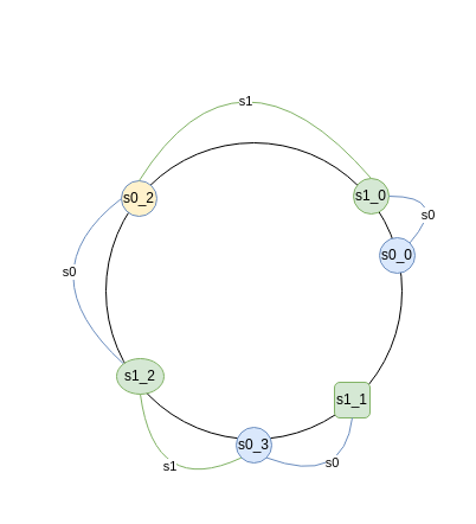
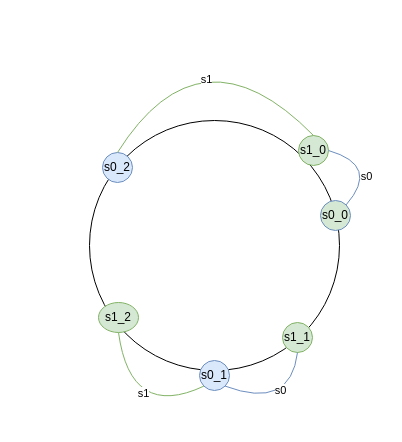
- <mxCell id="6" value="s1_0" style="ellipse;whiteSpace=wrap;html=1;fillColor=#d5e8d4;strokeColor=#82b366;" vertex="1" parent="1"><mxGeometry x="298" y="150" width="30" height="30" as="geometry" /></mxCell>
+ <mxCell id="6" value="s1_0" style="ellipse;whiteSpace=wrap;html=1;fillColor=#d5e8d4;strokeColor=#82b366;" vertex="1" parent="1"><mxGeometry x="298" y="135" width="30" height="30" as="geometry" /></mxCell>
- <mxCell id="5" value="s0_2" style="ellipse;whiteSpace=wrap;html=1;fillColor=#fff2cc;strokeColor=#6c8ebf;" vertex="1" parent="1"><mxGeometry x="102" y="152" width="30" height="30" as="geometry" /></mxCell>
+ <mxCell id="5" value="s0_2" style="ellipse;whiteSpace=wrap;html=1;fillColor=#dae8fc;strokeColor=#6c8ebf;" vertex="1" parent="1"><mxGeometry x="102" y="152" width="30" height="30" as="geometry" /></mxCell>
- <mxCell id="3" value="s0_0" style="ellipse;whiteSpace=wrap;html=1;fillColor=#dae8fc;strokeColor=#6c8ebf;" vertex="1" parent="1"><mxGeometry x="320" y="200" width="30" height="30" as="geometry" /></mxCell>
+ <mxCell id="3" value="s0_0" style="ellipse;whiteSpace=wrap;html=1;fillColor=#d5e8d4;strokeColor=#6c8ebf;" vertex="1" parent="1"><mxGeometry x="320" y="200" width="30" height="30" as="geometry" /></mxCell>
- <mxCell id="9" value="" style="endArrow=none;html=1;rounded=0;curved=1;entryX=0;entryY=0.5;entryDx=0;entryDy=0;exitX=0;exitY=0;exitDx=0;exitDy=0;startArrow=none;startFill=0;fillColor=#dae8fc;strokeColor=#6c8ebf;" edge="1" parent="1" target="5" source="11"><mxGeometry width="50" height="50" relative="1" as="geometry"><mxPoint x="74" y="270" as="sourcePoint" /><mxPoint x="7" y="230" as="targetPoint" /><Array as="points"><mxPoint x="20" y="230" /></Array></mxGeometry></mxCell>
- <mxCell id="10" value="s0" style="edgeLabel;html=1;align=center;verticalAlign=middle;resizable=0;points=[];" vertex="1" connectable="0" parent="9"><mxGeometry x="0.327" y="-22" relative="1" as="geometry"><mxPoint as="offset" /></mxGeometry></mxCell>
- <mxCell id="4" value="s1_1" style="whiteSpace=wrap;html=1;fillColor=#d5e8d4;strokeColor=#82b366;rounded=1;" vertex="1" parent="1"><mxGeometry x="282" y="322" width="30" height="30" as="geometry" /></mxCell>
+ <mxCell id="4" value="s1_1" style="ellipse;whiteSpace=wrap;html=1;fillColor=#d5e8d4;strokeColor=#82b366;" vertex="1" parent="1"><mxGeometry x="282" y="322" width="30" height="30" as="geometry" /></mxCell>
- <mxCell id="12" value="s0_3" style="ellipse;whiteSpace=wrap;html=1;fillColor=#dae8fc;strokeColor=#6c8ebf;" vertex="1" parent="1"><mxGeometry x="199" y="360" width="30" height="30" as="geometry" /></mxCell>
+ <mxCell id="12" value="s0_1" style="ellipse;whiteSpace=wrap;html=1;fillColor=#dae8fc;strokeColor=#6c8ebf;" vertex="1" parent="1"><mxGeometry x="199" y="360" width="30" height="30" as="geometry" /></mxCell>
